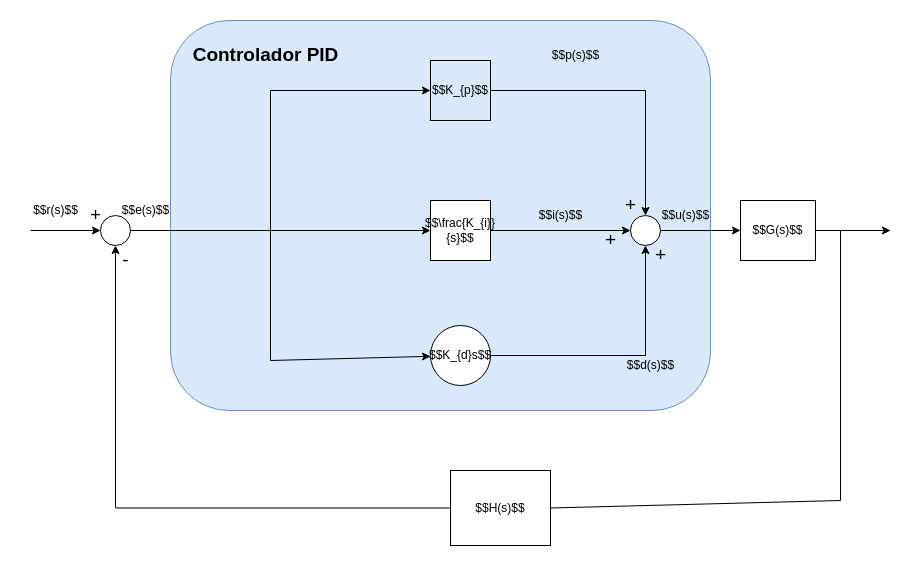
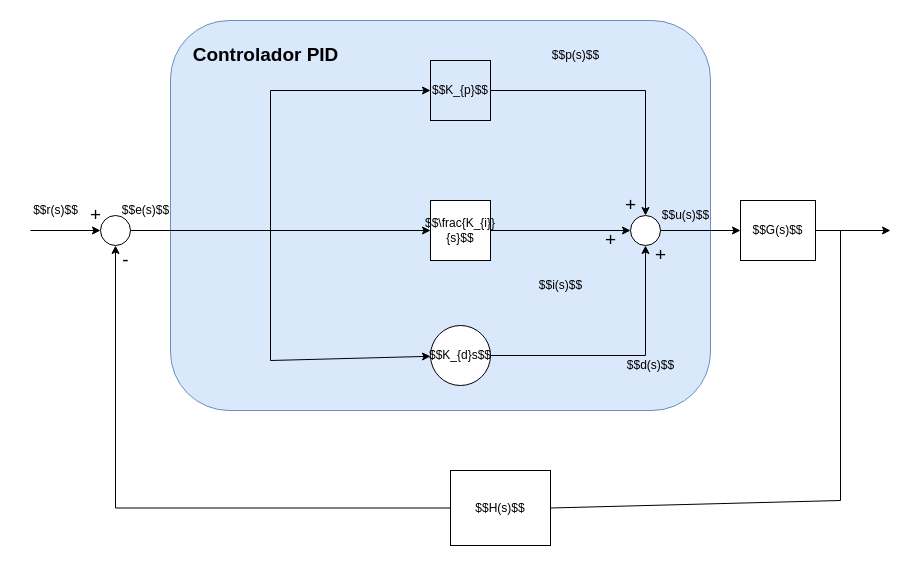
- <mxCell id="17" value="$$i(s)$$" style="text;html=1;align=center;verticalAlign=middle;resizable=0;points=[];autosize=1;strokeColor=none;fillColor=none;" vertex="1" parent="1"><mxGeometry x="525" y="200" width="70" height="30" as="geometry" /></mxCell>
+ <mxCell id="17" value="$$i(s)$$" style="text;html=1;align=center;verticalAlign=middle;resizable=0;points=[];autosize=1;strokeColor=none;fillColor=none;" vertex="1" parent="1"><mxGeometry x="525" y="270" width="70" height="30" as="geometry" /></mxCell>
